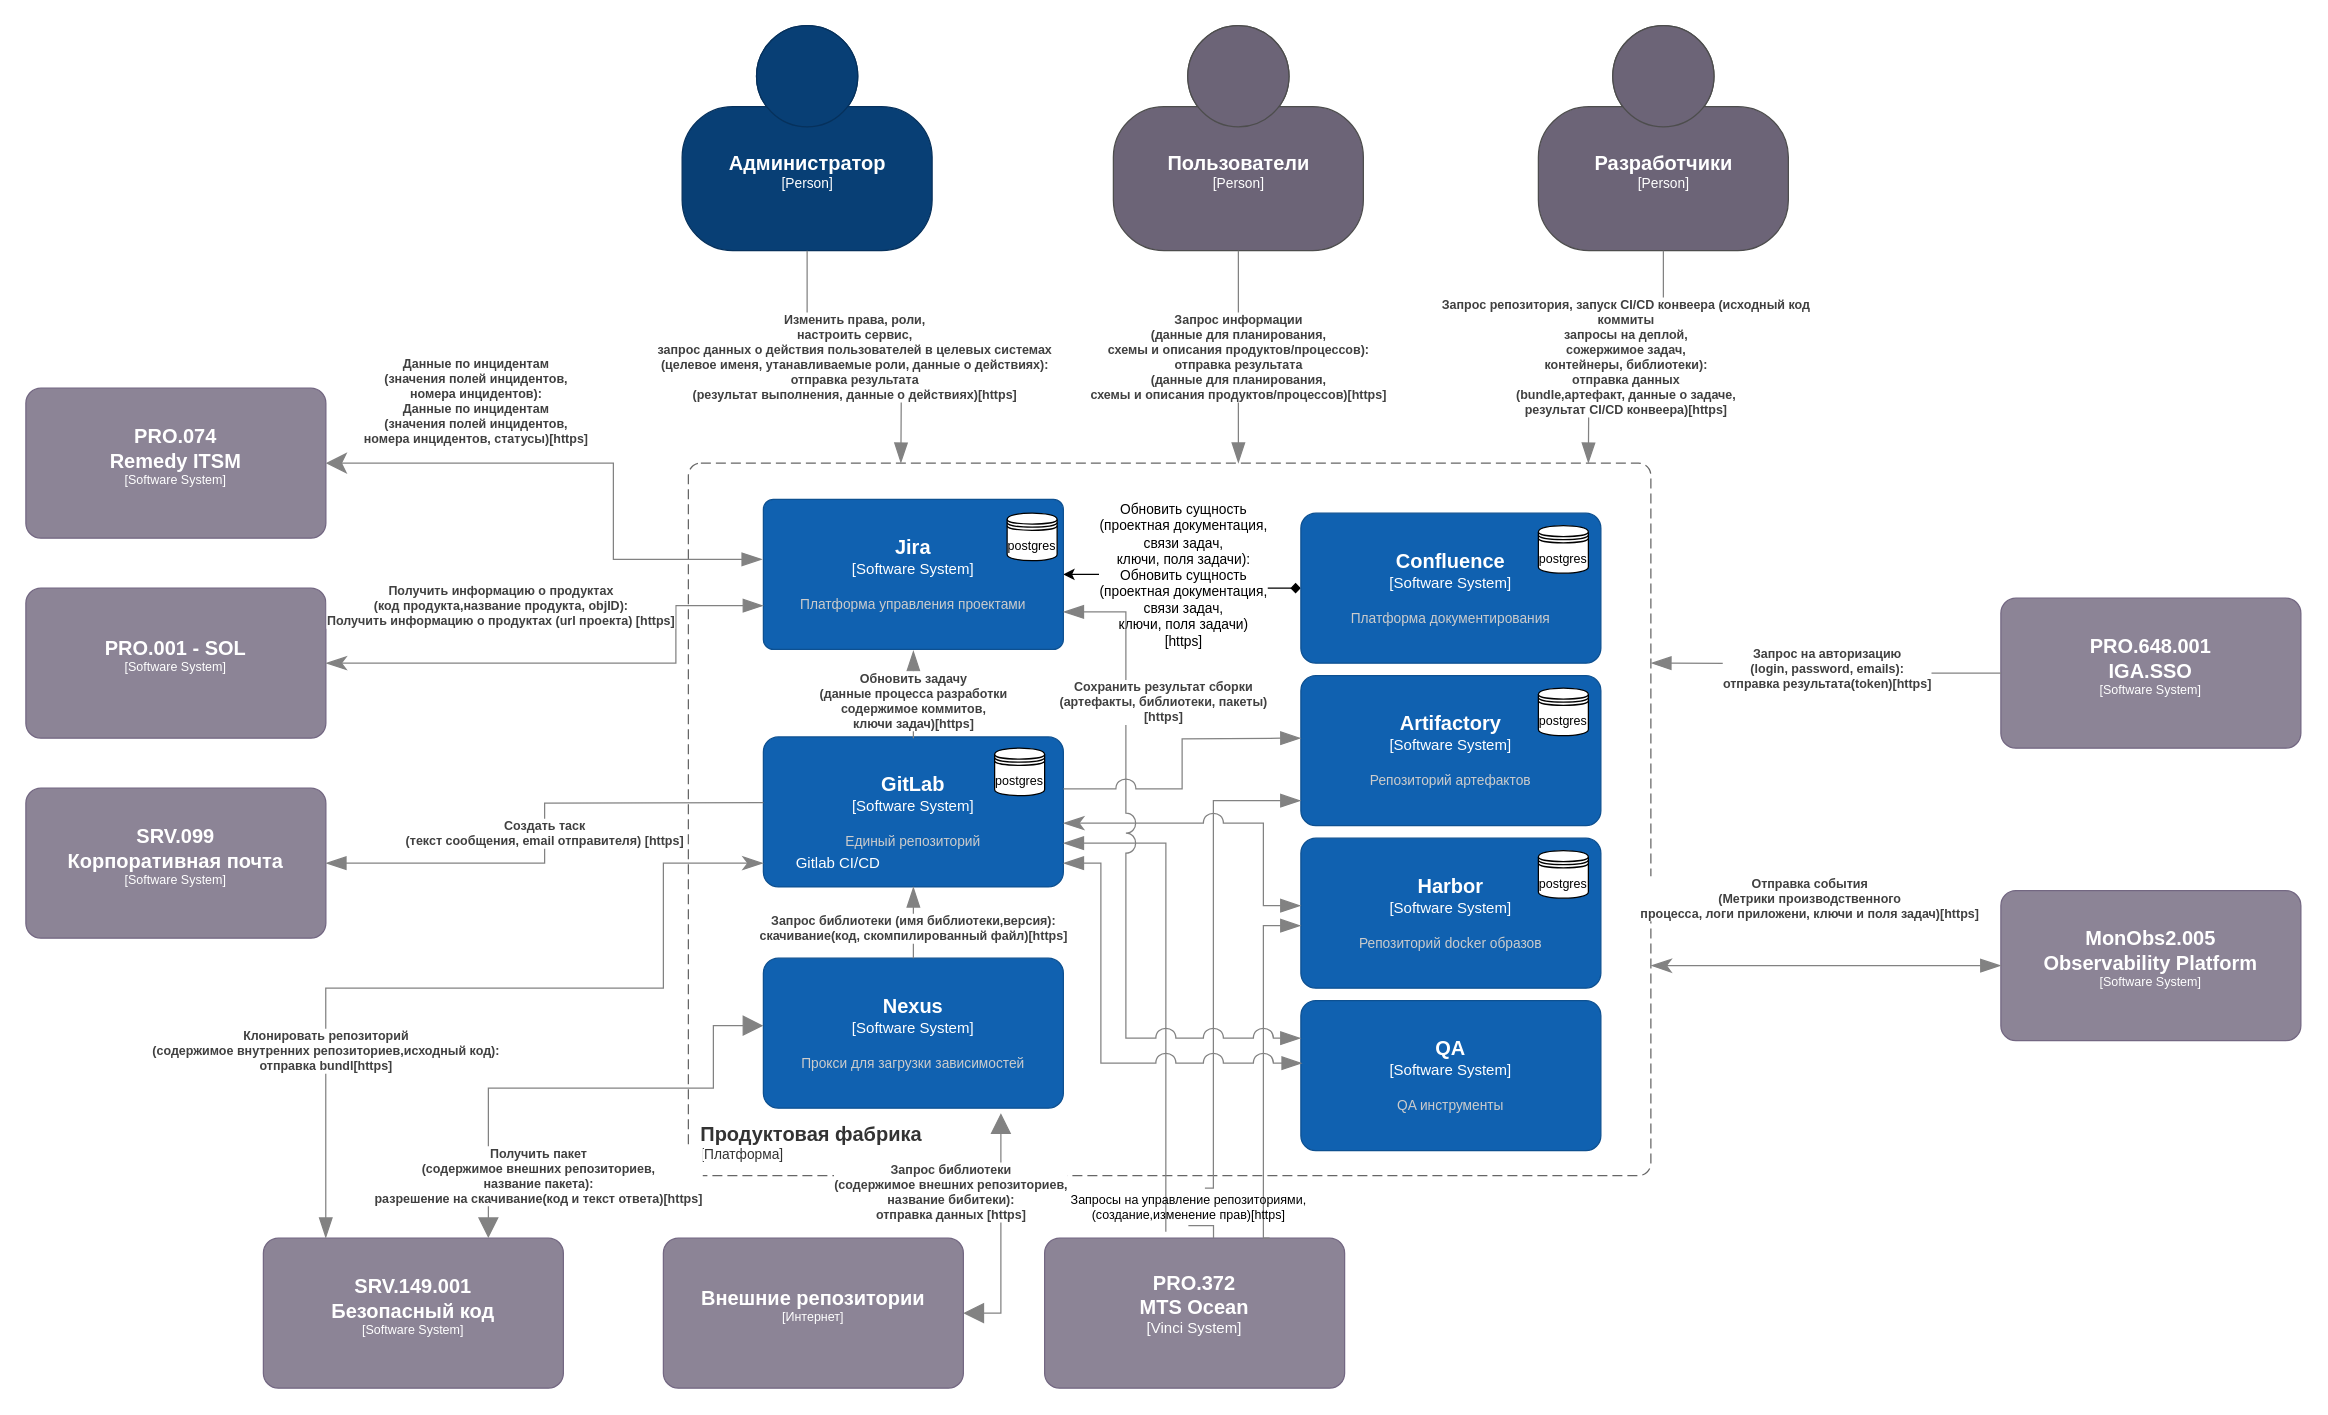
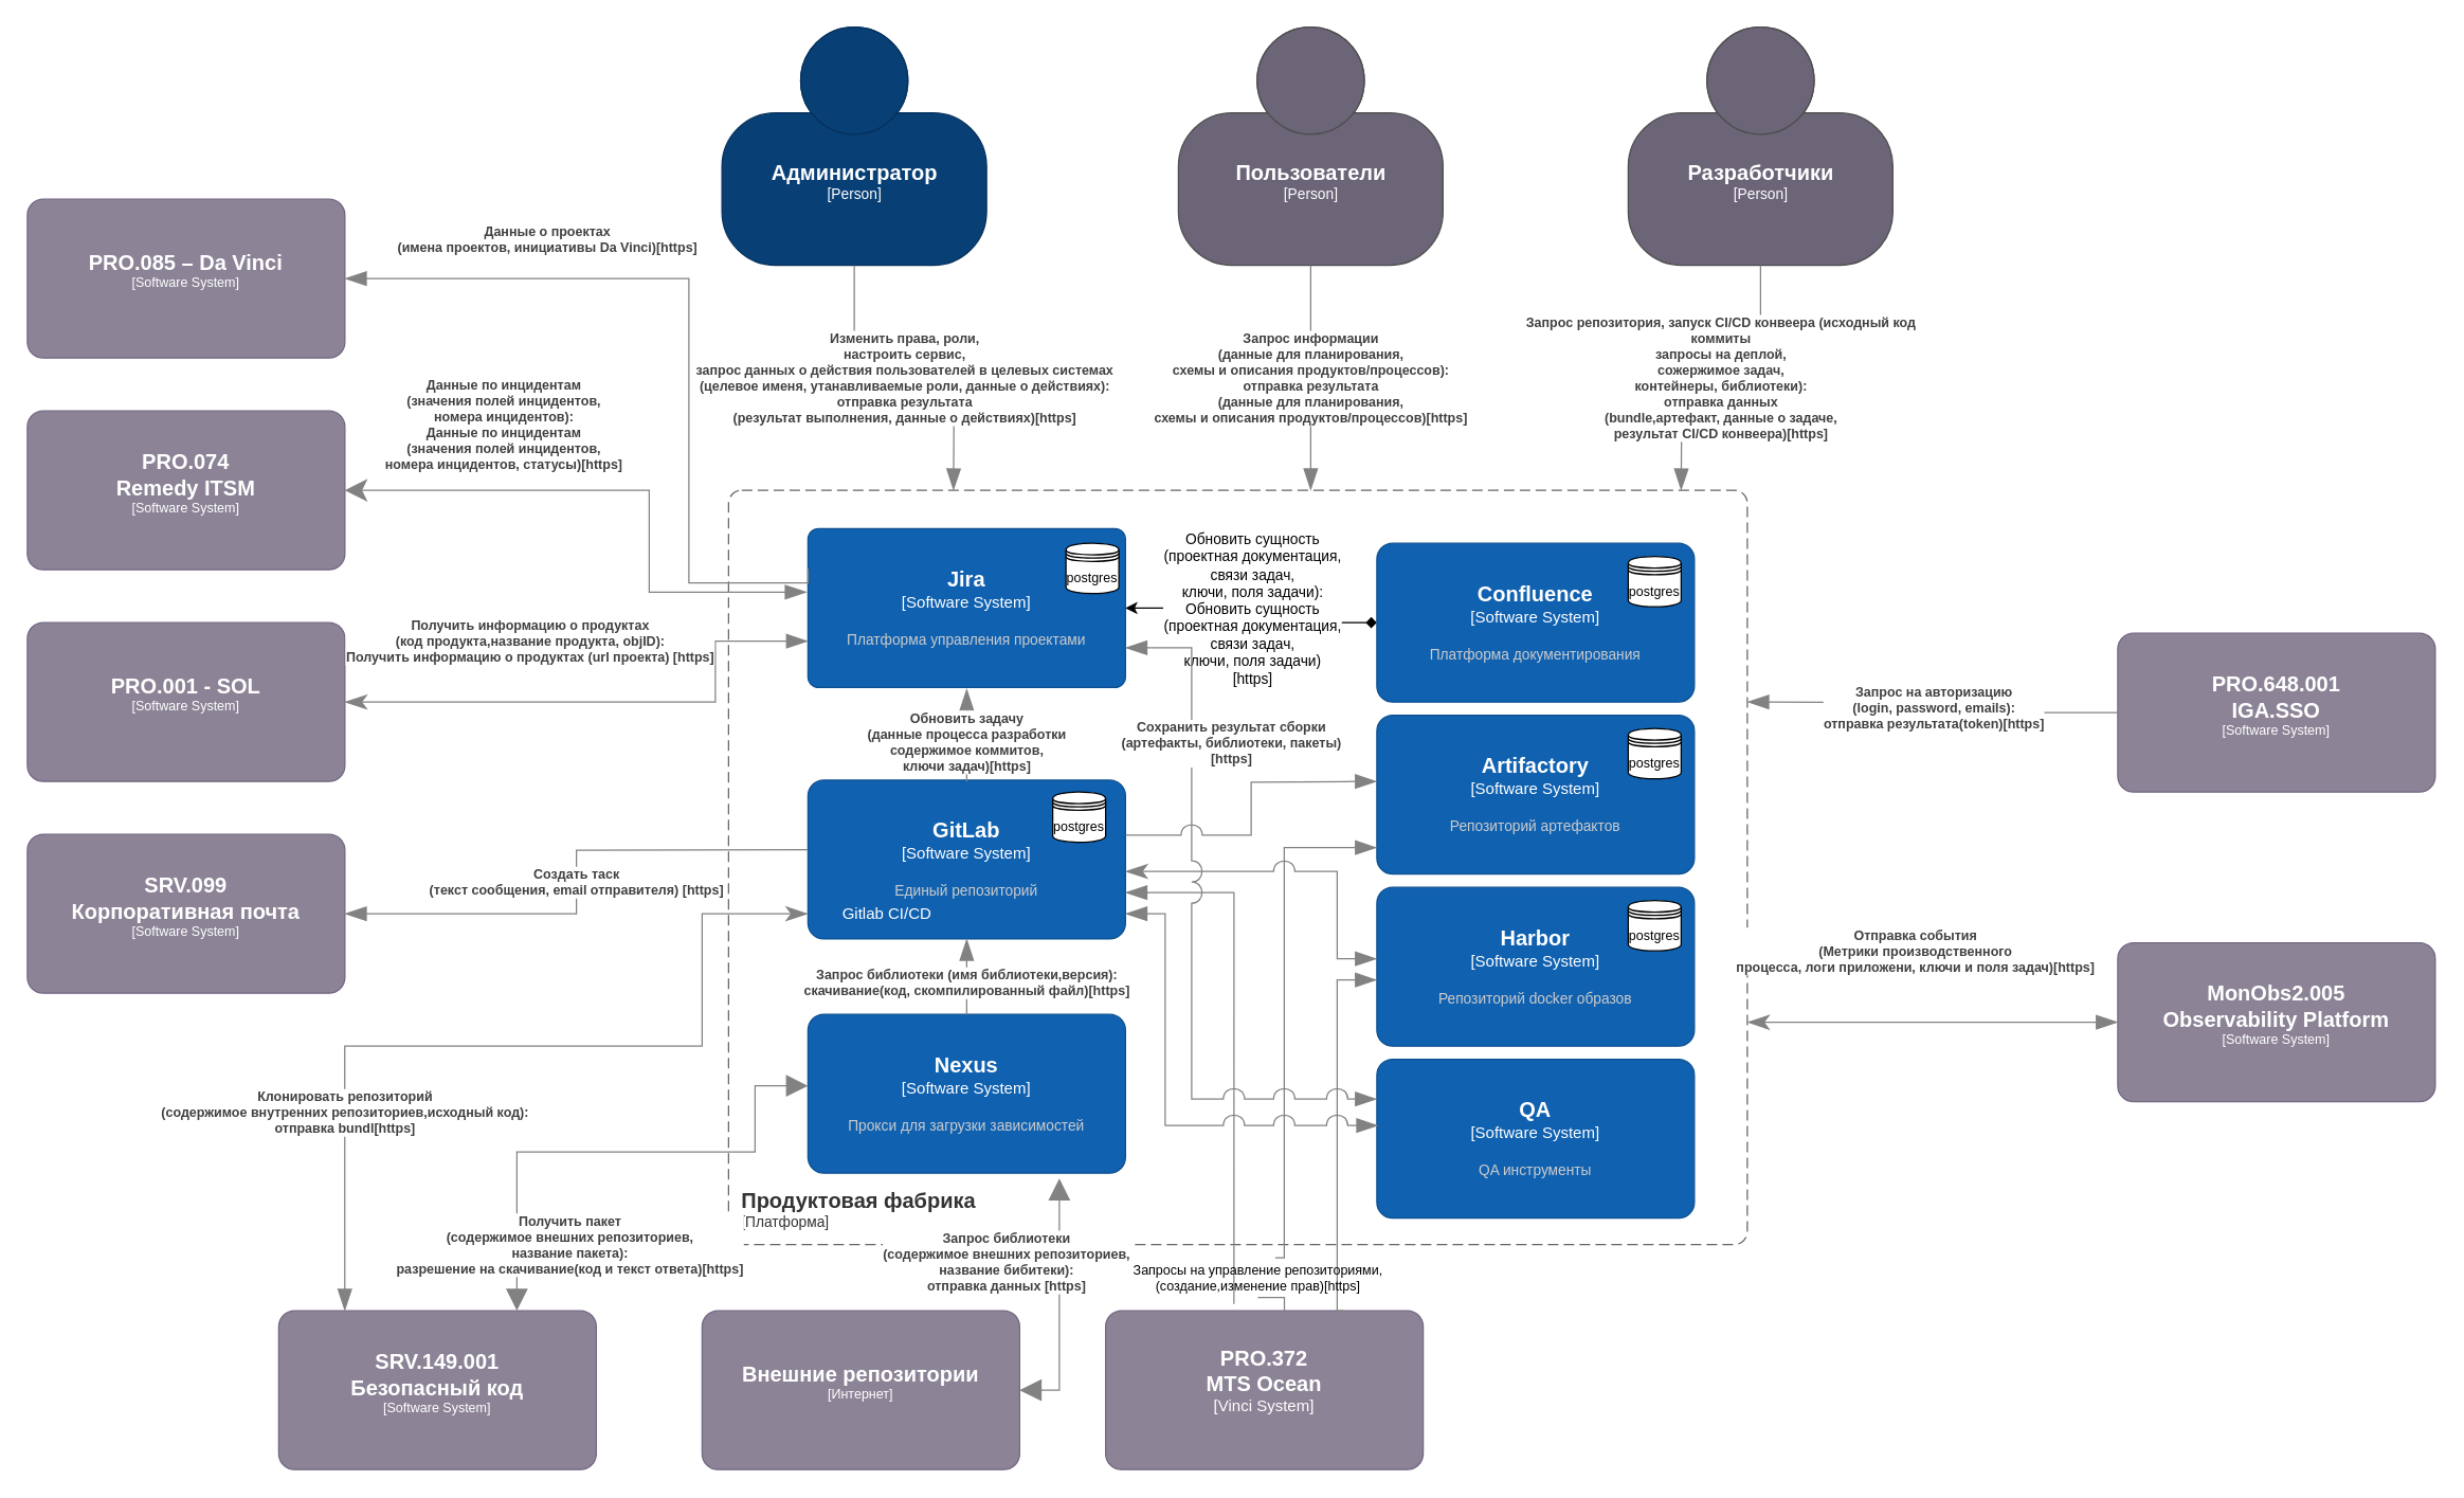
+ <mxCell id="21" value="&lt;font style=&quot;font-size: 16px&quot;&gt;&lt;b&gt;PRO.085 – Da Vinci&lt;/b&gt;&lt;/font&gt;&lt;div&gt;[Software System]&lt;/div&gt;&lt;br&gt;&lt;div&gt;&lt;font style=&quot;font-size: 11px&quot;&gt;&lt;font color=&quot;#cccccc&quot;&gt;&lt;/font&gt;&lt;/div&gt;" style="rounded=1;whiteSpace=wrap;html=1;labelBackgroundColor=none;fillColor=#8C8496;fontColor=#ffffff;align=center;arcSize=10;strokeColor=#736782;metaEdit=1;resizable=0;points=[[0.25,0,0],[0.5,0,0],[0.75,0,0],[1,0.25,0],[1,0.5,0],[1,0.75,0],[0.75,1,0],[0.5,1,0],[0.25,1,0],[0,0.75,0],[0,0.5,0],[0,0.25,0]];fontSize=10;" parent="1" vertex="1"><mxGeometry x="20" y="150" width="240" height="120" as="geometry" /></mxCell>
+ <mxCell id="40" value="&lt;div style=&quot;text-align: left&quot;&gt;&lt;div style=&quot;text-align: center&quot;&gt;&lt;b&gt;Данные о проектах&#10;(имена проектов, инициативы Da Vinci)[https]&lt;/b&gt;&lt;/div&gt;" style="endArrow=blockThin;html=1;fontSize=10;fontColor=#404040;strokeWidth=1;endFill=1;strokeColor=#828282;elbow=vertical;metaEdit=1;endSize=14;startSize=14;jumpStyle=arc;jumpSize=16;rounded=0;edgeStyle=orthogonalEdgeStyle;exitX=0;exitY=0.25;exitDx=0;exitDy=0;exitPerimeter=0;entryX=1;entryY=0.5;entryDx=0;entryDy=0;entryPerimeter=0;" parent="1" source="4" target="21" edge="1"><mxGeometry x="0.483" y="-30" width="240" relative="1" as="geometry"><mxPoint x="1000" y="290" as="sourcePoint" /><mxPoint x="1000" y="380" as="targetPoint" /><Array as="points"><mxPoint x="520" y="440" /><mxPoint x="520" y="210" /></Array><mxPoint as="offset" /></mxGeometry></mxCell>
